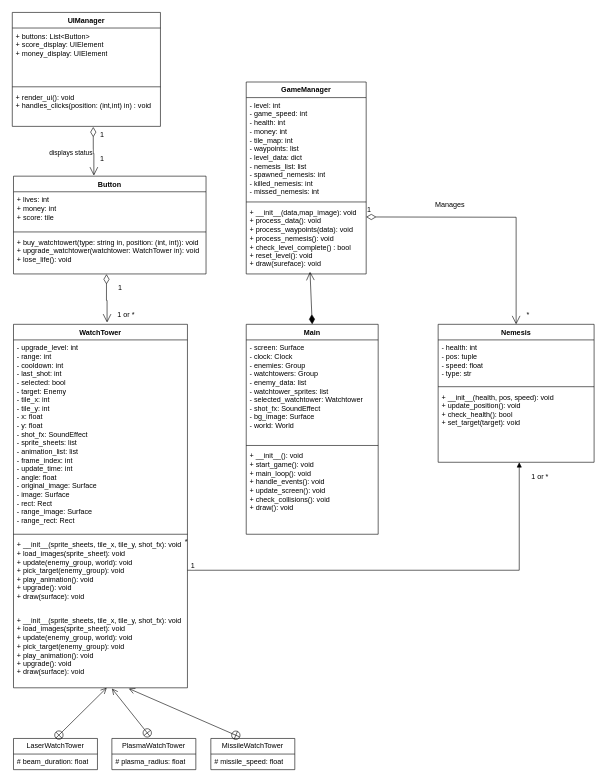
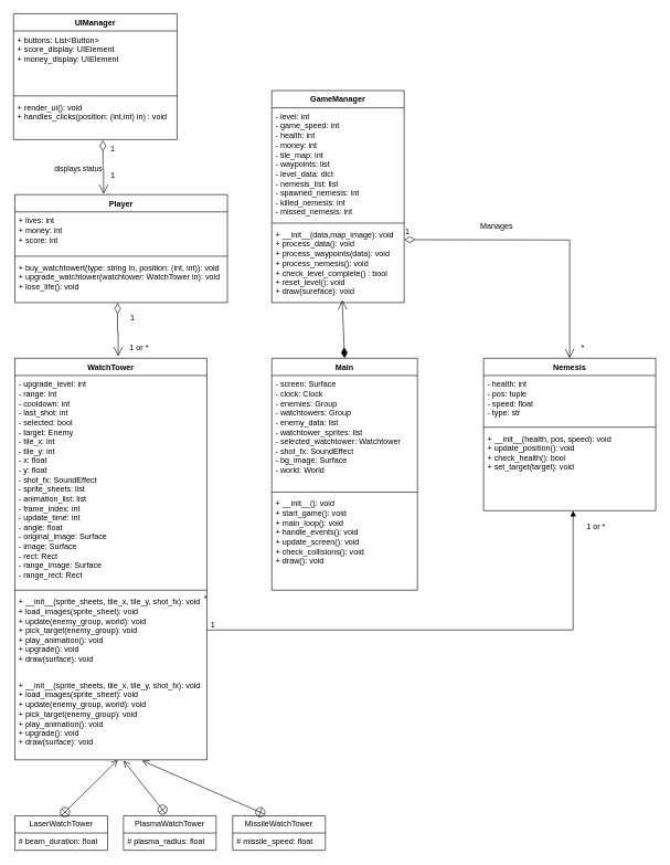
- <mxCell id="33" value="Button" style="swimlane;fontStyle=1;align=center;verticalAlign=top;childLayout=stackLayout;horizontal=1;startSize=26;horizontalStack=0;resizeParent=1;resizeParentMax=0;resizeLast=0;collapsible=1;marginBottom=0;whiteSpace=wrap;html=1;" vertex="1" parent="1"><mxGeometry x="22" y="293" width="321" height="163" as="geometry" /></mxCell>
+ <mxCell id="33" value="Player" style="swimlane;fontStyle=1;align=center;verticalAlign=top;childLayout=stackLayout;horizontal=1;startSize=26;horizontalStack=0;resizeParent=1;resizeParentMax=0;resizeLast=0;collapsible=1;marginBottom=0;whiteSpace=wrap;html=1;" vertex="1" parent="1"><mxGeometry x="22" y="293" width="321" height="163" as="geometry" /></mxCell>
- <mxCell id="34" value="+ lives: int&lt;div&gt;+ money: int&lt;/div&gt;&lt;div&gt;+ score: tile&lt;/div&gt;" style="text;strokeColor=none;fillColor=none;align=left;verticalAlign=top;spacingLeft=4;spacingRight=4;overflow=hidden;rotatable=0;points=[[0,0.5],[1,0.5]];portConstraint=eastwest;whiteSpace=wrap;html=1;" vertex="1" parent="33"><mxGeometry y="26" width="321" height="63" as="geometry" /></mxCell>
+ <mxCell id="34" value="+ lives: int&lt;div&gt;+ money: int&lt;/div&gt;&lt;div&gt;+ score: int&lt;/div&gt;" style="text;strokeColor=none;fillColor=none;align=left;verticalAlign=top;spacingLeft=4;spacingRight=4;overflow=hidden;rotatable=0;points=[[0,0.5],[1,0.5]];portConstraint=eastwest;whiteSpace=wrap;html=1;" vertex="1" parent="33"><mxGeometry y="26" width="321" height="63" as="geometry" /></mxCell>
